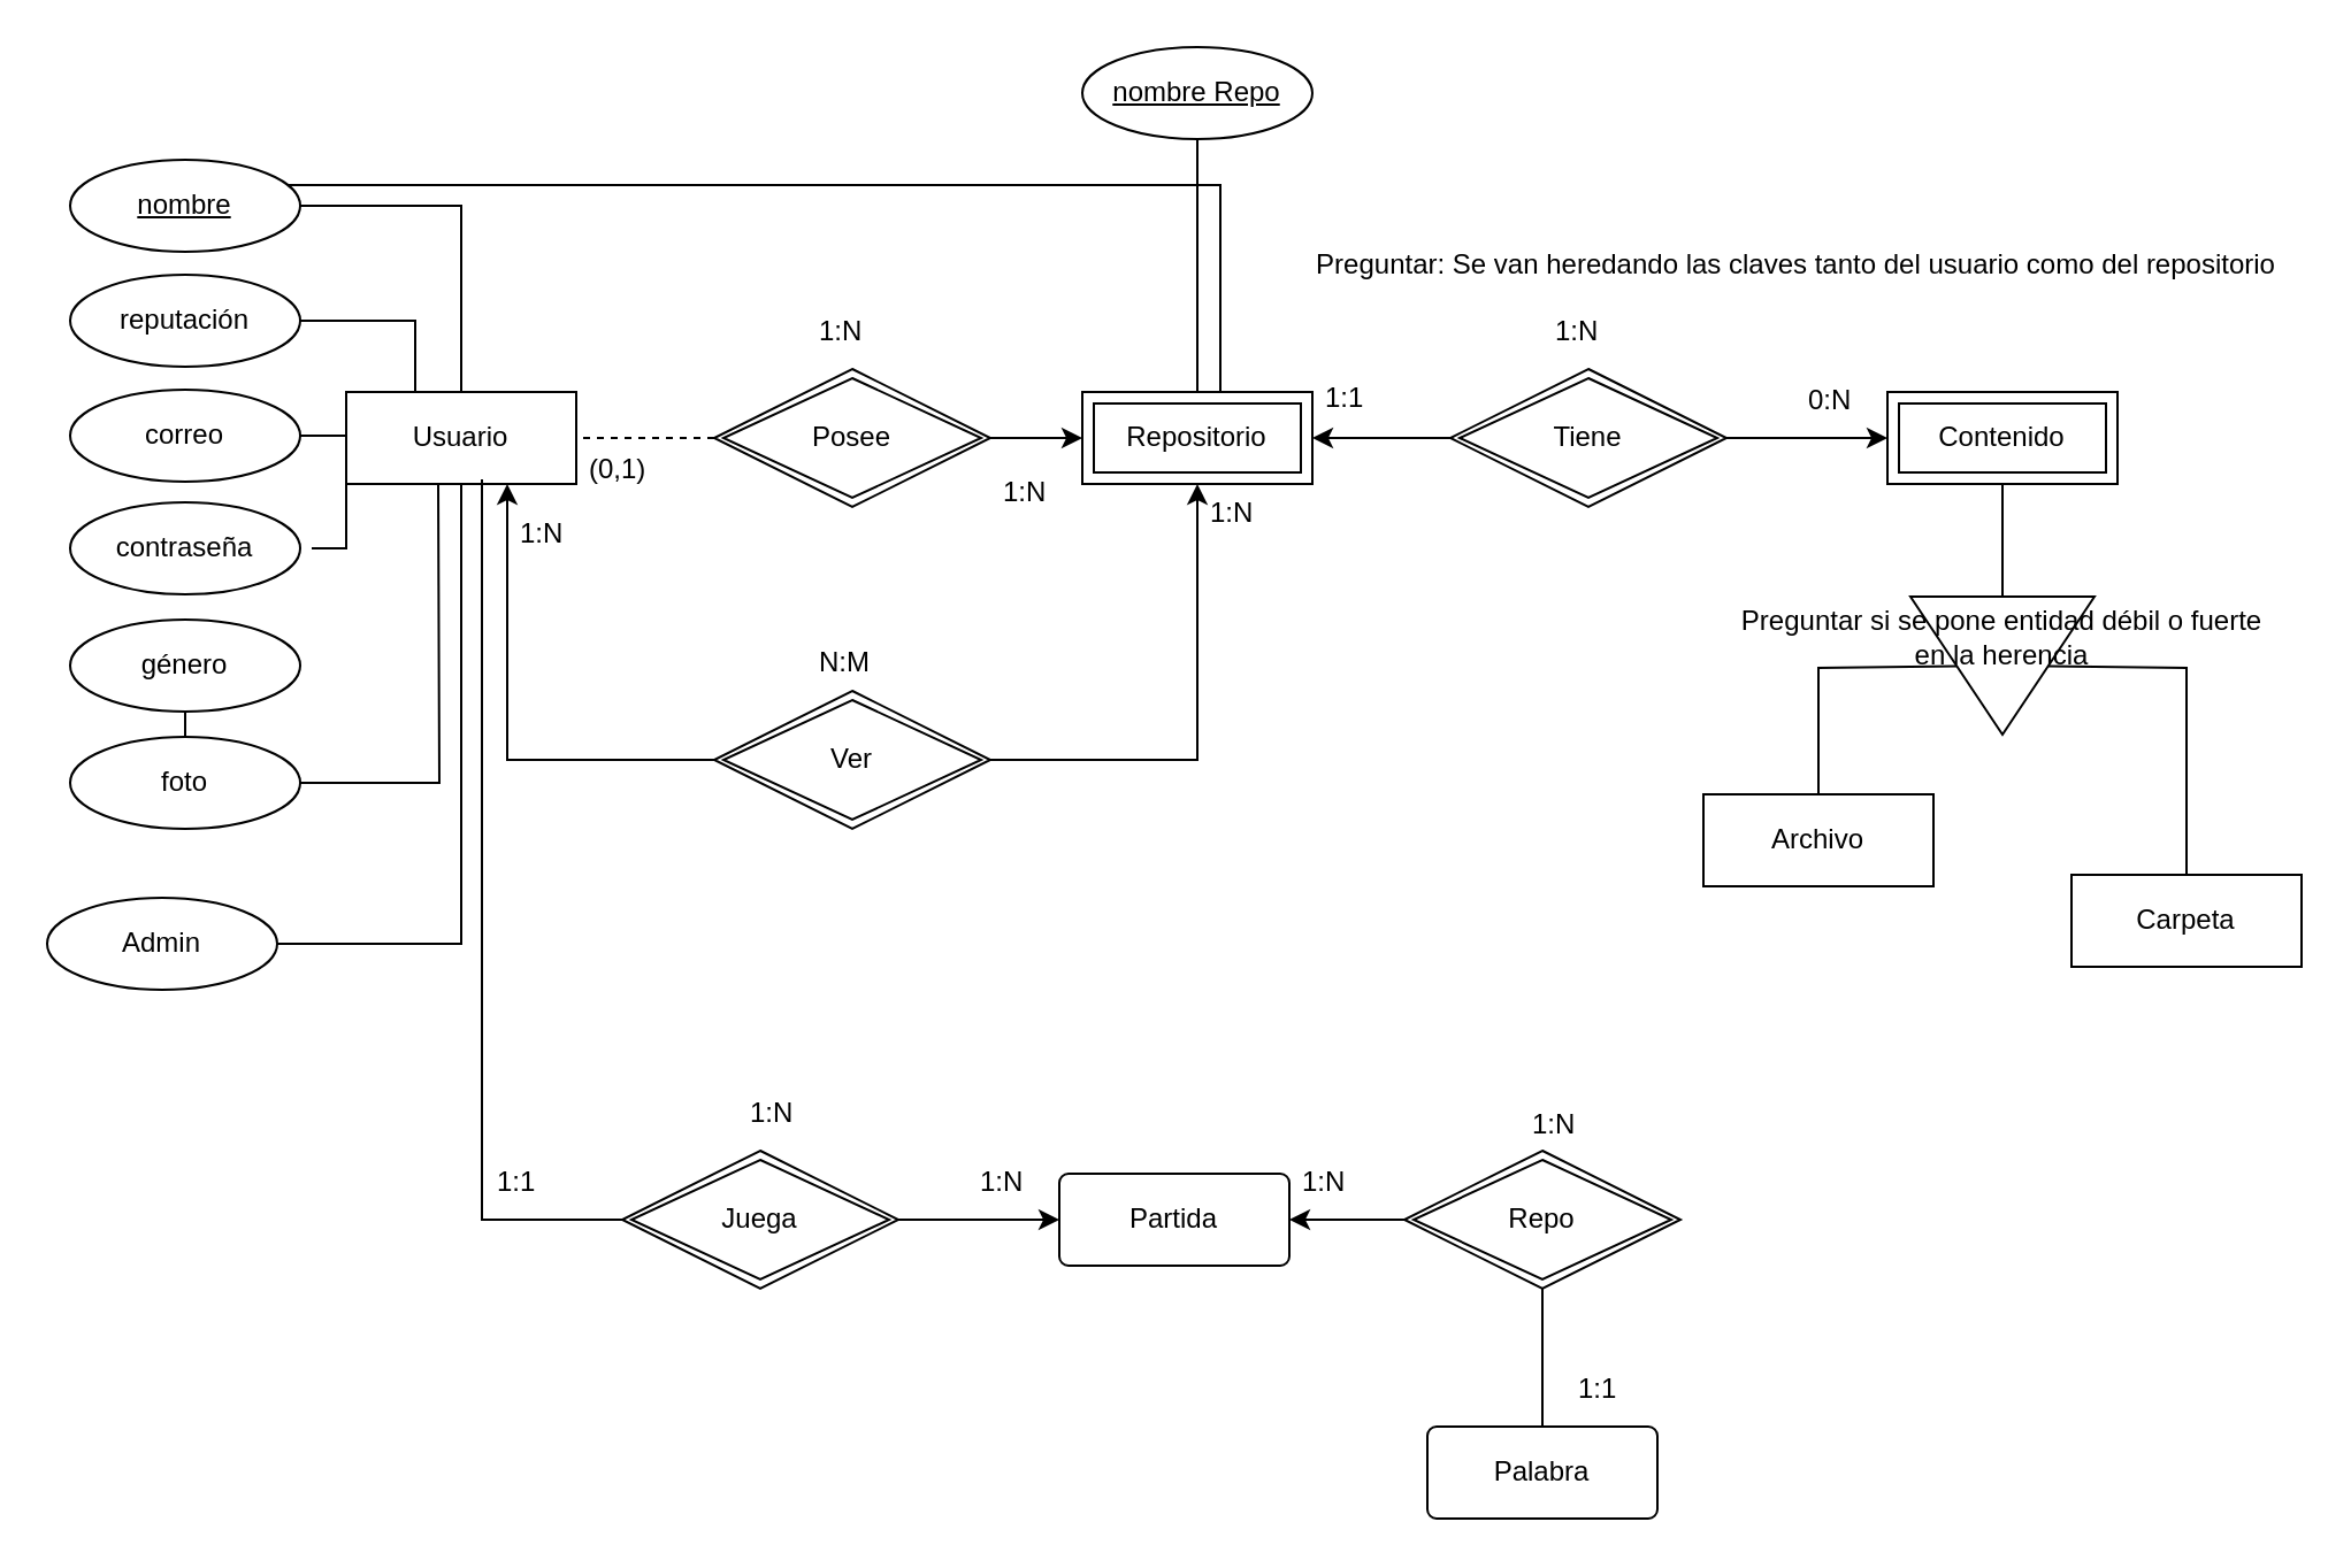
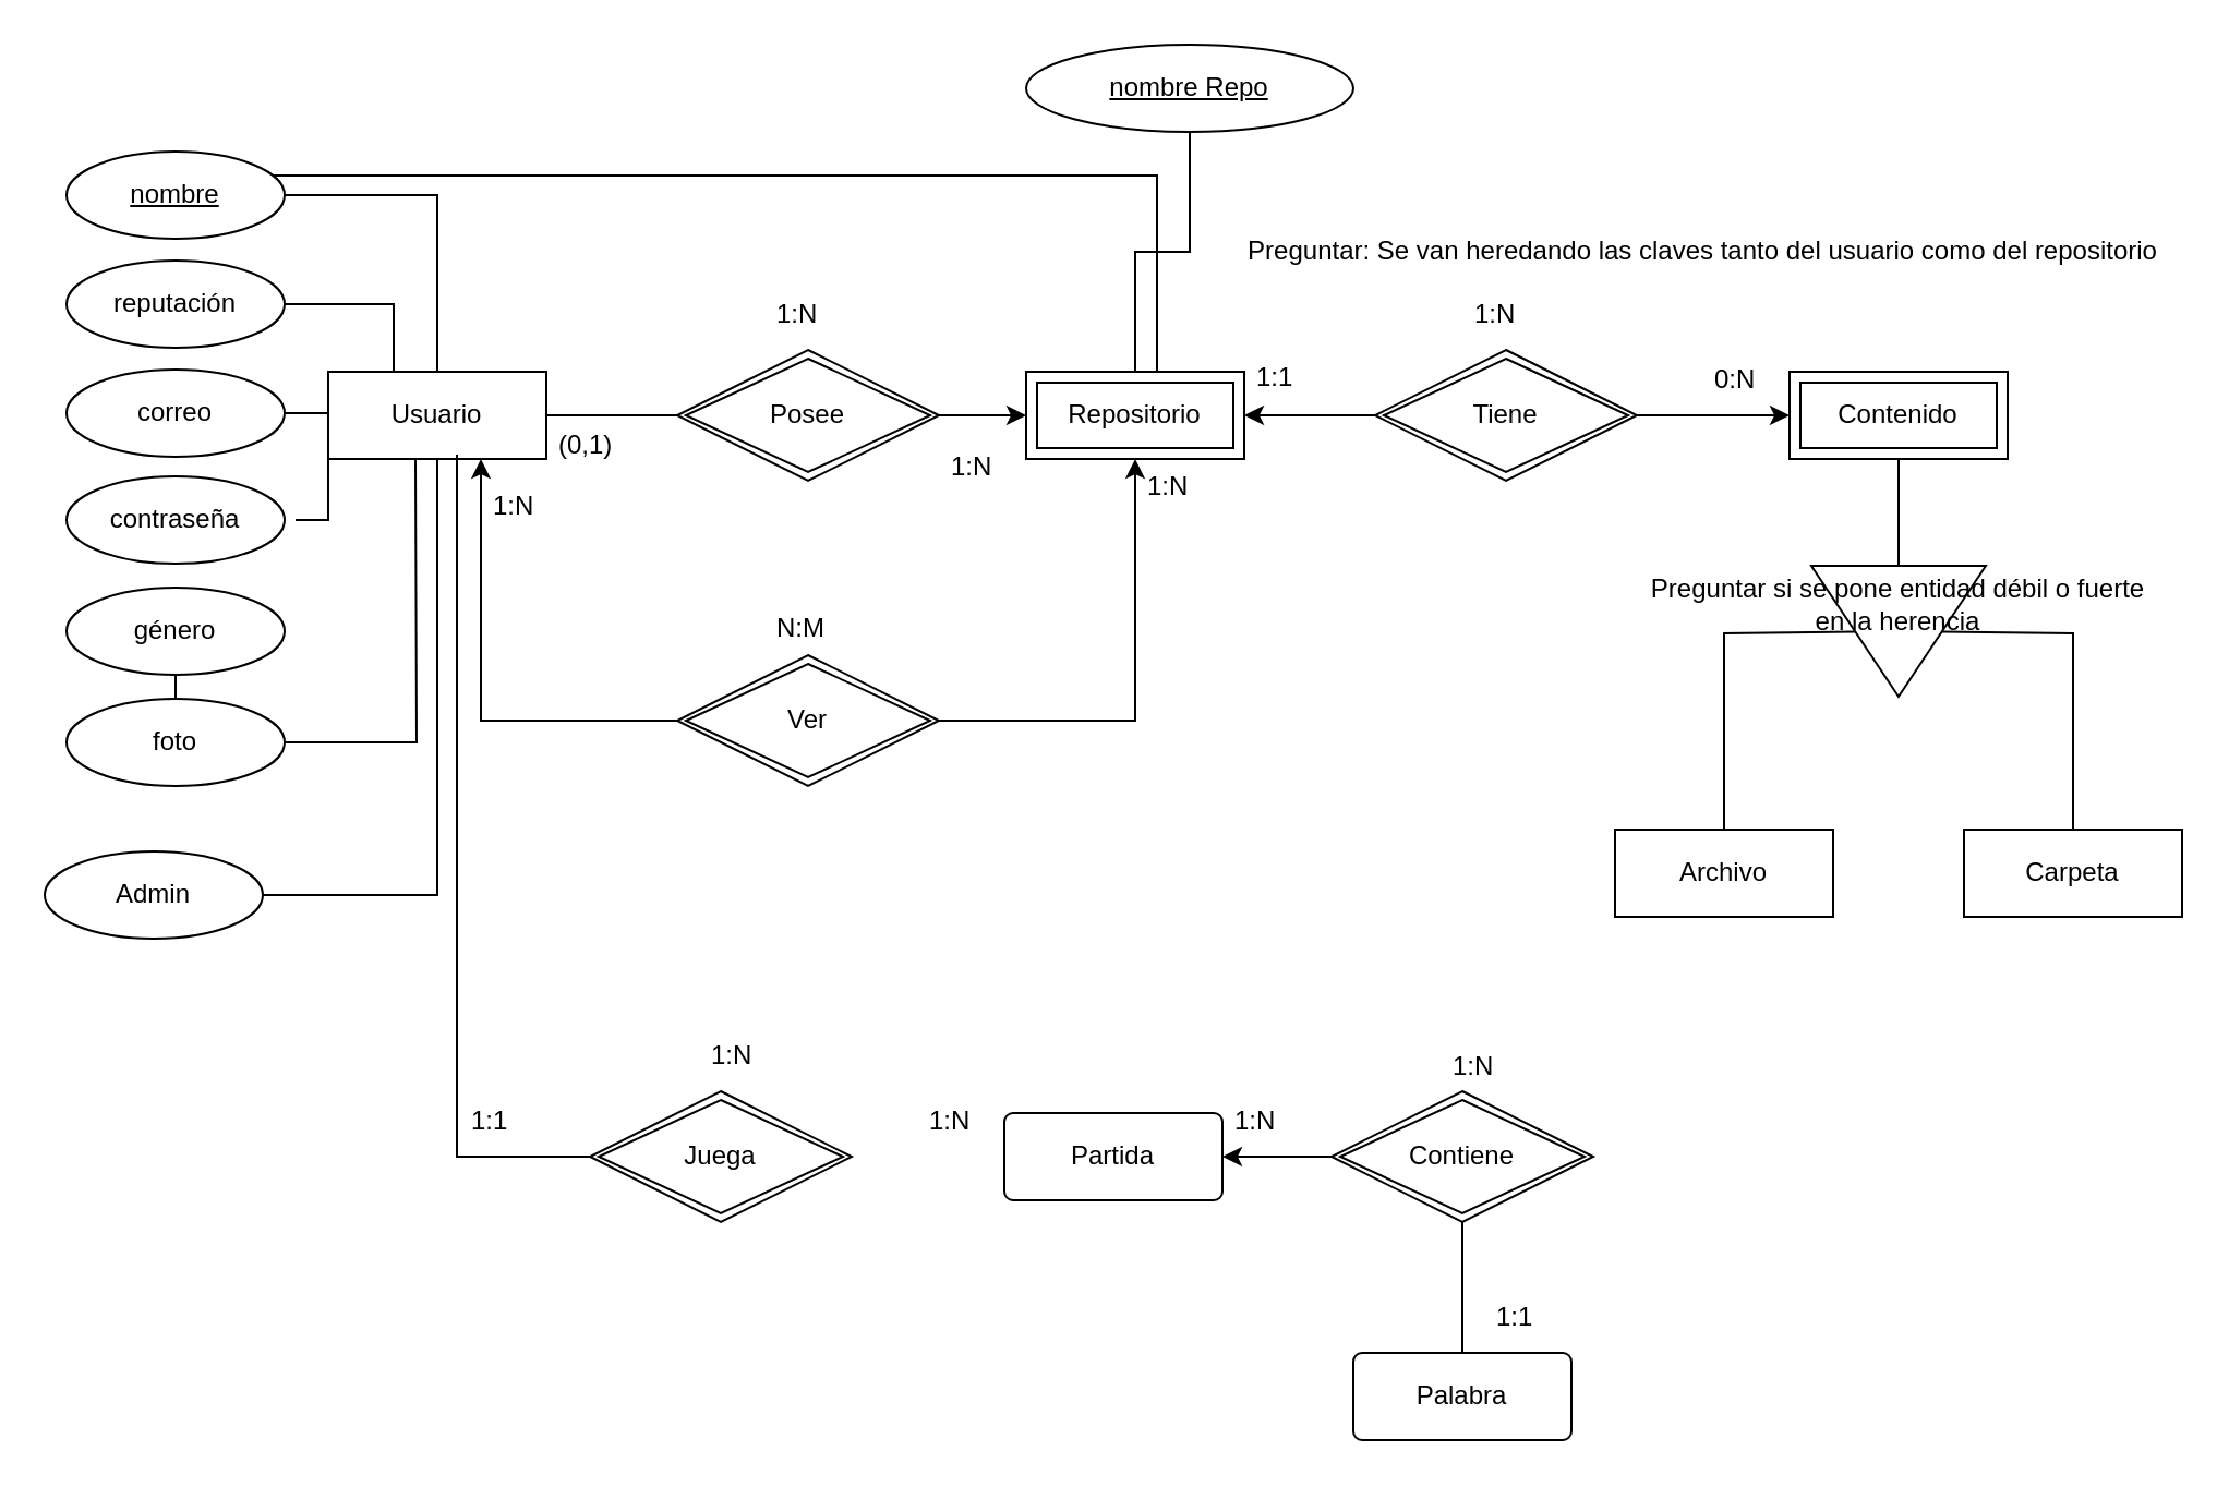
- <mxCell id="30" value="nombre Repo" style="ellipse;whiteSpace=wrap;html=1;align=center;fontStyle=4;" vertex="1" parent="1"><mxGeometry x="470" y="20" width="100" height="40" as="geometry" /></mxCell>
+ <mxCell id="30" value="nombre Repo" style="ellipse;whiteSpace=wrap;html=1;align=center;fontStyle=4;" vertex="1" parent="1"><mxGeometry x="470" y="20" width="150" height="40" as="geometry" /></mxCell>
- <mxCell id="19" style="edgeStyle=orthogonalEdgeStyle;rounded=0;orthogonalLoop=1;jettySize=auto;html=1;entryX=1;entryY=0.5;entryDx=0;entryDy=0;endArrow=none;endFill=0;dashed=1;" edge="1" parent="1" source="20" target="3"><mxGeometry relative="1" as="geometry" /></mxCell>
+ <mxCell id="19" style="edgeStyle=orthogonalEdgeStyle;rounded=0;orthogonalLoop=1;jettySize=auto;html=1;entryX=1;entryY=0.5;entryDx=0;entryDy=0;endArrow=none;endFill=0;" edge="1" parent="1" source="20" target="3"><mxGeometry relative="1" as="geometry" /></mxCell>
- <mxCell id="37" value="Archivo" style="whiteSpace=wrap;html=1;align=center;" vertex="1" parent="1"><mxGeometry x="740" y="345" width="100" height="40" as="geometry" /></mxCell>
+ <mxCell id="37" value="Archivo" style="whiteSpace=wrap;html=1;align=center;" vertex="1" parent="1"><mxGeometry x="740" y="380" width="100" height="40" as="geometry" /></mxCell>
- <mxCell id="49" style="edgeStyle=orthogonalEdgeStyle;rounded=0;orthogonalLoop=1;jettySize=auto;html=1;entryX=0;entryY=0.5;entryDx=0;entryDy=0;endArrow=classic;endFill=1;" edge="1" parent="1" source="50" target="48"><mxGeometry relative="1" as="geometry" /></mxCell>
- <mxCell id="57" value="Repo" style="shape=rhombus;double=1;perimeter=rhombusPerimeter;whiteSpace=wrap;html=1;align=center;" vertex="1" parent="1"><mxGeometry x="610" y="500" width="120" height="60" as="geometry" /></mxCell>
+ <mxCell id="57" value="Contiene" style="shape=rhombus;double=1;perimeter=rhombusPerimeter;whiteSpace=wrap;html=1;align=center;" vertex="1" parent="1"><mxGeometry x="610" y="500" width="120" height="60" as="geometry" /></mxCell>
